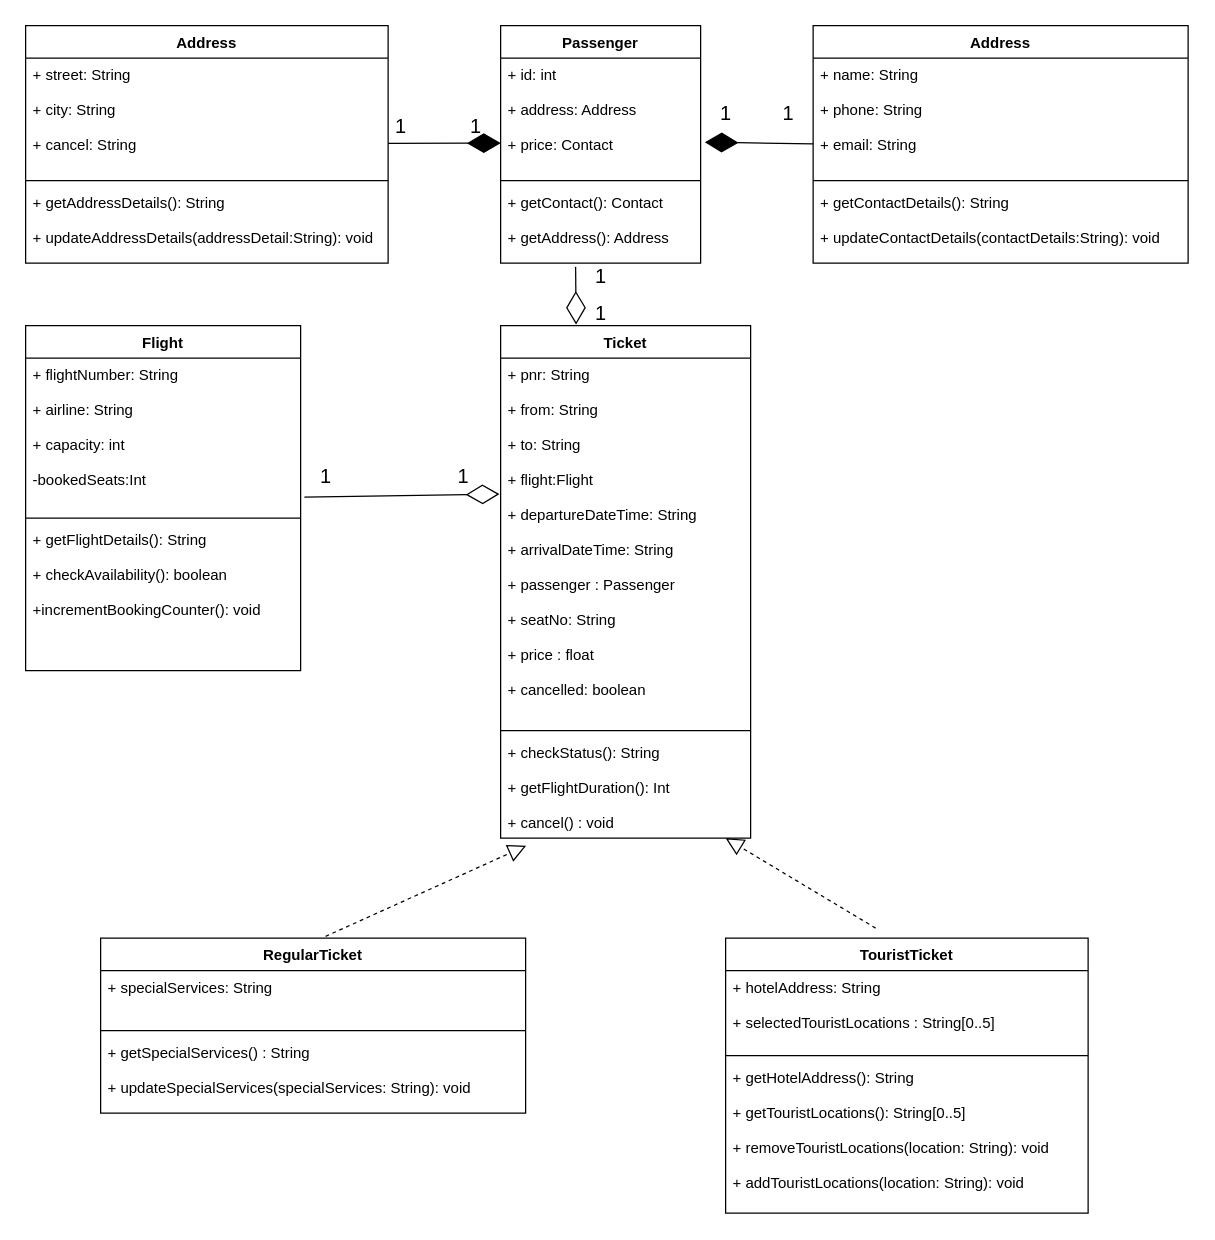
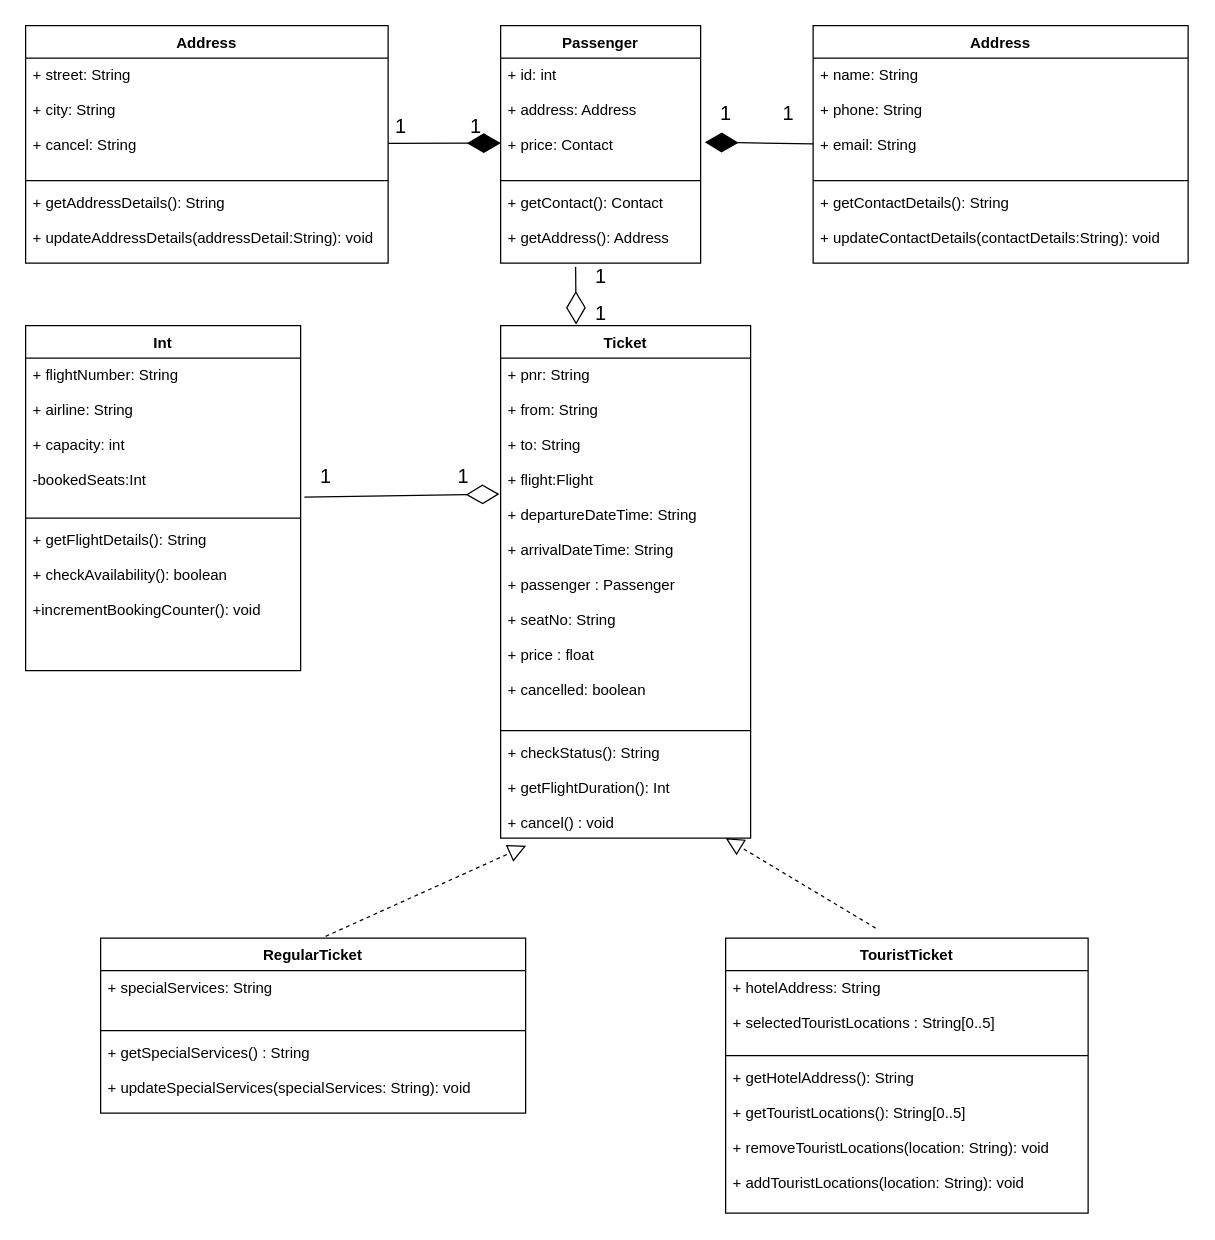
- <mxCell id="16" value="Flight" style="swimlane;fontStyle=1;align=center;verticalAlign=top;childLayout=stackLayout;horizontal=1;startSize=26;horizontalStack=0;resizeParent=1;resizeParentMax=0;resizeLast=0;collapsible=1;marginBottom=0;" vertex="1" parent="1"><mxGeometry x="20" y="260" width="220" height="276" as="geometry" /></mxCell>
+ <mxCell id="16" value="Int" style="swimlane;fontStyle=1;align=center;verticalAlign=top;childLayout=stackLayout;horizontal=1;startSize=26;horizontalStack=0;resizeParent=1;resizeParentMax=0;resizeLast=0;collapsible=1;marginBottom=0;" vertex="1" parent="1"><mxGeometry x="20" y="260" width="220" height="276" as="geometry" /></mxCell>
